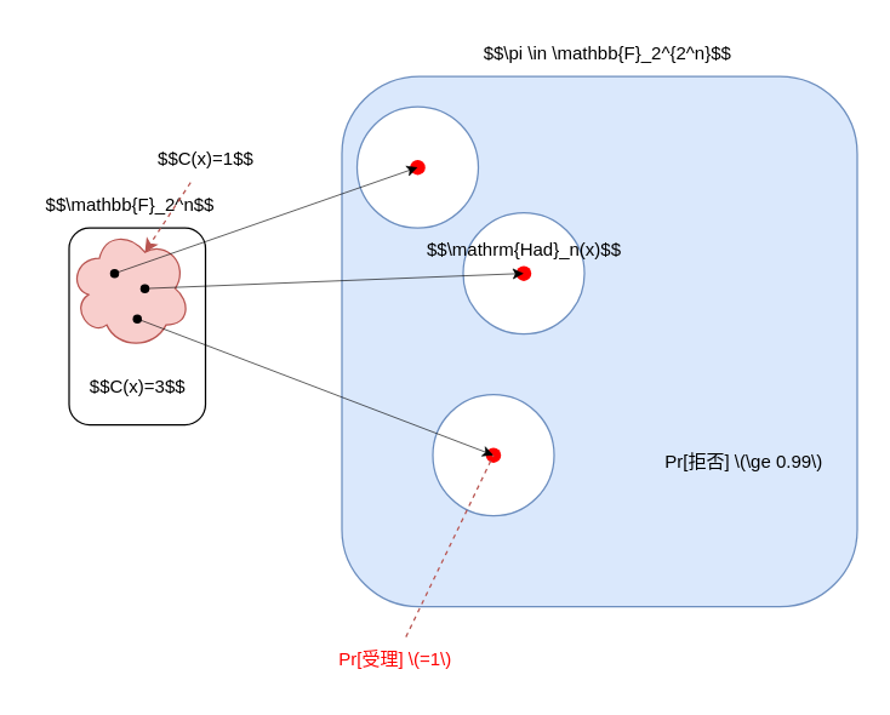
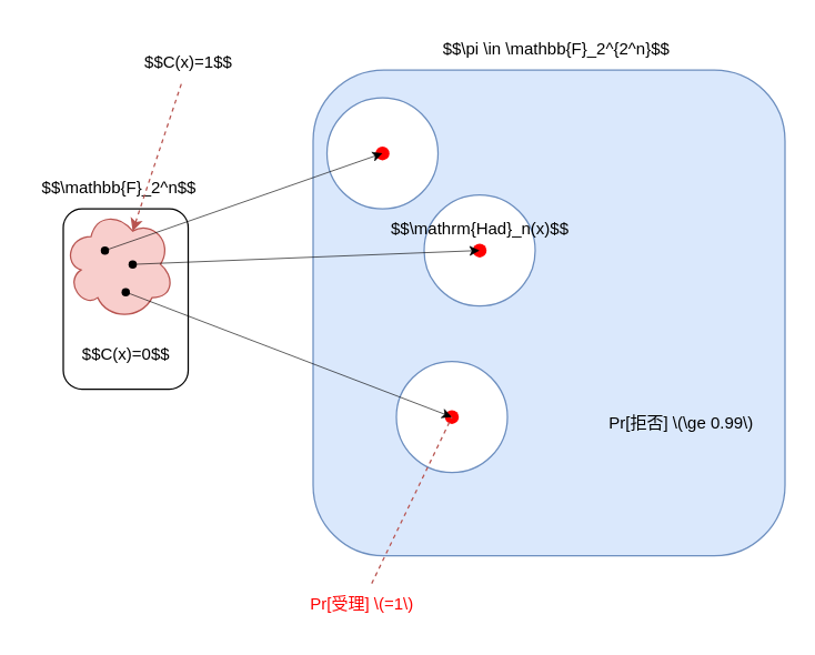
- <mxCell id="5" value="$$C(x)=1$$" style="text;html=1;align=center;verticalAlign=middle;resizable=0;points=[];autosize=1;strokeColor=none;fillColor=none;fontSize=12;" parent="1" vertex="1"><mxGeometry x="90" y="90" width="90" height="30" as="geometry" /></mxCell>
+ <mxCell id="5" value="$$C(x)=1$$" style="text;html=1;align=center;verticalAlign=middle;resizable=0;points=[];autosize=1;strokeColor=none;fillColor=none;fontSize=12;" parent="1" vertex="1"><mxGeometry x="90" y="30" width="90" height="30" as="geometry" /></mxCell>
- <mxCell id="6" value="$$C(x)=3$$" style="text;html=1;align=center;verticalAlign=middle;resizable=0;points=[];autosize=1;strokeColor=none;fillColor=none;" parent="1" vertex="1"><mxGeometry x="45" y="240" width="90" height="30" as="geometry" /></mxCell>
+ <mxCell id="6" value="$$C(x)=0$$" style="text;html=1;align=center;verticalAlign=middle;resizable=0;points=[];autosize=1;strokeColor=none;fillColor=none;" parent="1" vertex="1"><mxGeometry x="45" y="240" width="90" height="30" as="geometry" /></mxCell>
